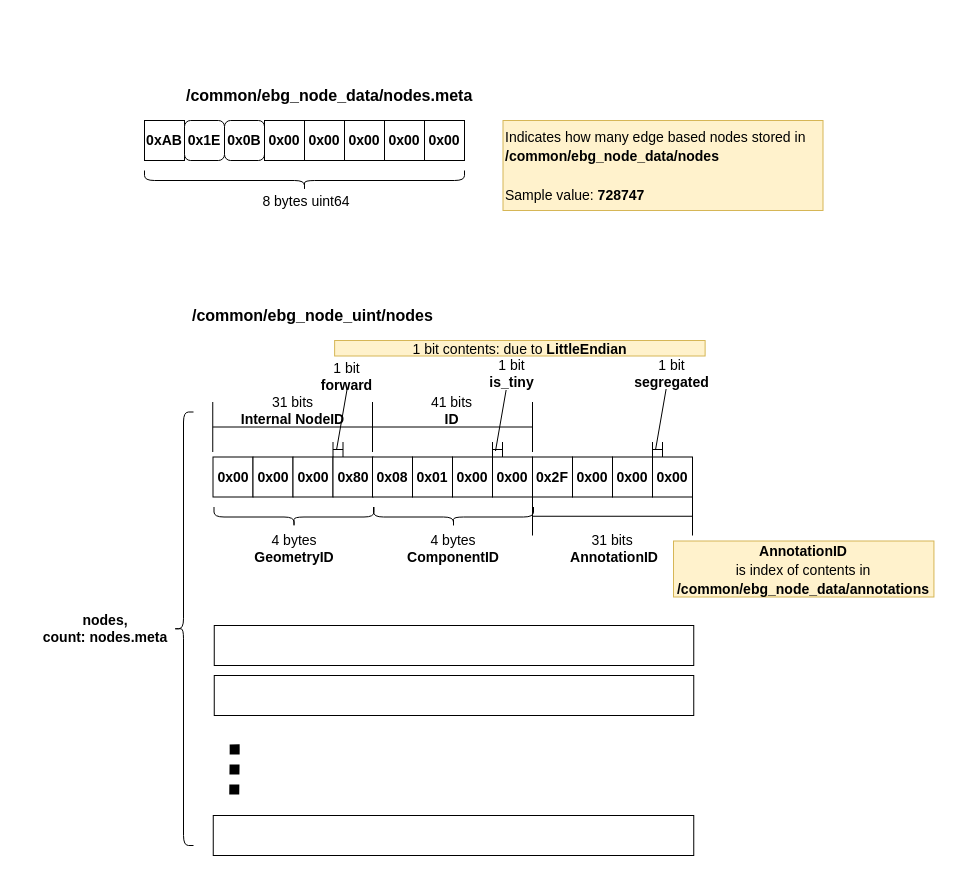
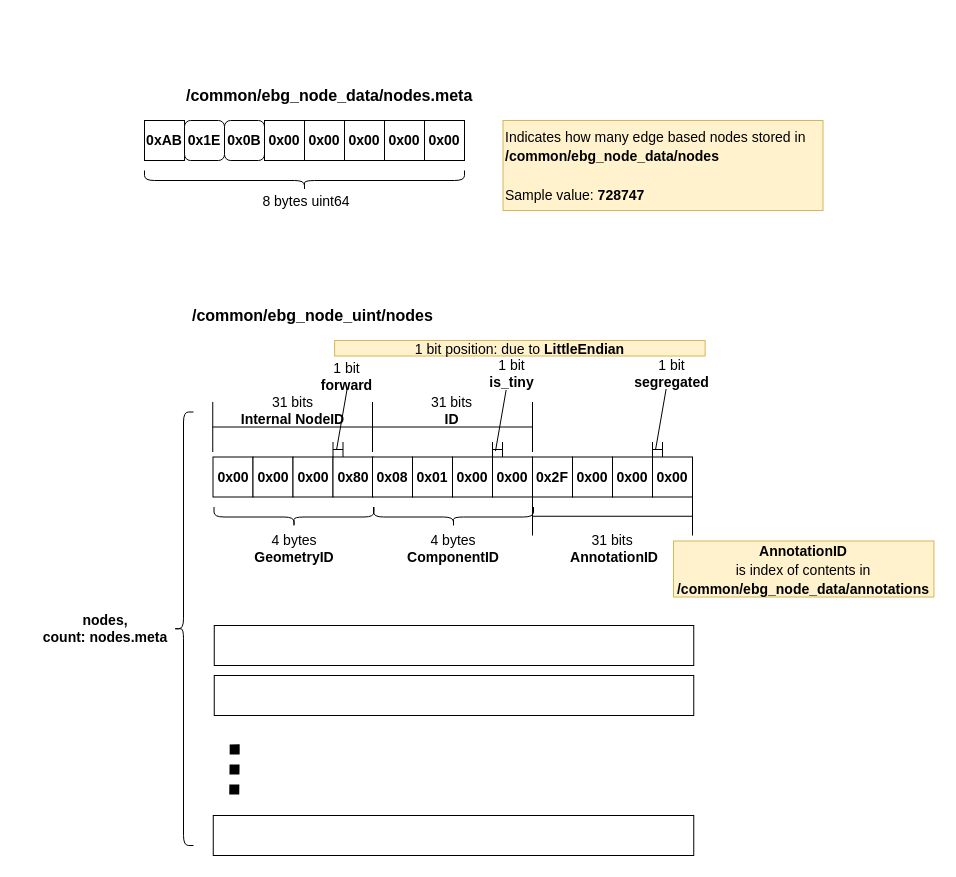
- <mxCell id="31" value="&lt;font style=&quot;font-size: 14px&quot;&gt;&lt;span style=&quot;font-weight: normal&quot;&gt;1 bit contents: due to&lt;/span&gt; LittleEndian&lt;br&gt;&lt;/font&gt;" style="text;html=1;strokeColor=#d6b656;fillColor=#fff2cc;align=center;verticalAlign=middle;whiteSpace=wrap;rounded=0;fontSize=16;fontStyle=1" parent="1" vertex="1"><mxGeometry x="334.12" y="340" width="370.5" height="15.5" as="geometry" /></mxCell>
+ <mxCell id="31" value="&lt;font style=&quot;font-size: 14px&quot;&gt;&lt;span style=&quot;font-weight: normal&quot;&gt;1 bit position: due to&lt;/span&gt; LittleEndian&lt;br&gt;&lt;/font&gt;" style="text;html=1;strokeColor=#d6b656;fillColor=#fff2cc;align=center;verticalAlign=middle;whiteSpace=wrap;rounded=0;fontSize=16;fontStyle=1" parent="1" vertex="1"><mxGeometry x="334.12" y="340" width="370.5" height="15.5" as="geometry" /></mxCell>
- <mxCell id="49" value="41 bits&lt;br&gt;&lt;b&gt;ID&lt;br&gt;&lt;/b&gt;" style="text;html=1;strokeColor=none;fillColor=none;align=center;verticalAlign=middle;whiteSpace=wrap;rounded=0;fontSize=14;" parent="1" vertex="1"><mxGeometry x="394.38" y="397" width="115.25" height="25" as="geometry" /></mxCell>
+ <mxCell id="49" value="31 bits&lt;br&gt;&lt;b&gt;ID&lt;br&gt;&lt;/b&gt;" style="text;html=1;strokeColor=none;fillColor=none;align=center;verticalAlign=middle;whiteSpace=wrap;rounded=0;fontSize=14;" parent="1" vertex="1"><mxGeometry x="394.38" y="397" width="115.25" height="25" as="geometry" /></mxCell>
